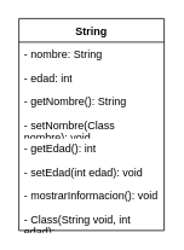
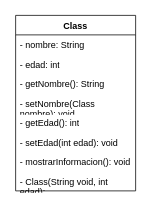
- <mxCell id="2" value="String" style="swimlane;fontStyle=1;align=center;verticalAlign=top;childLayout=stackLayout;horizontal=1;startSize=26;horizontalStack=0;resizeParent=1;resizeParentMax=0;resizeLast=0;collapsible=1;marginBottom=0;whiteSpace=wrap;html=1;direction=east;" vertex="1" parent="1"><mxGeometry x="20" y="20" width="160" height="234" as="geometry" /></mxCell>
+ <mxCell id="2" value="Class" style="swimlane;fontStyle=1;align=center;verticalAlign=top;childLayout=stackLayout;horizontal=1;startSize=26;horizontalStack=0;resizeParent=1;resizeParentMax=0;resizeLast=0;collapsible=1;marginBottom=0;whiteSpace=wrap;html=1;direction=east;" vertex="1" parent="1"><mxGeometry x="20" y="20" width="160" height="234" as="geometry" /></mxCell>
